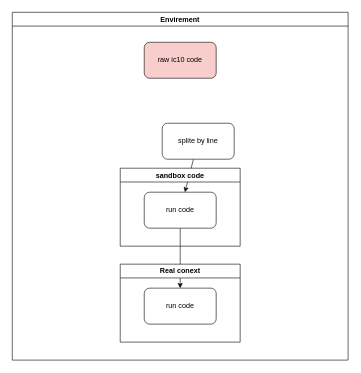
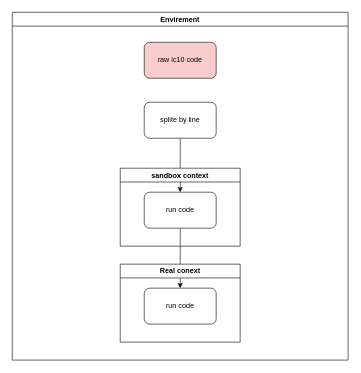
- <mxCell id="6" value="splite by line" style="whiteSpace=wrap;html=1;rounded=1;" parent="2" vertex="1"><mxGeometry x="250" y="185" width="120" height="60" as="geometry" /></mxCell>
+ <mxCell id="6" value="splite by line" style="whiteSpace=wrap;html=1;rounded=1;" parent="2" vertex="1"><mxGeometry x="220" y="150" width="120" height="60" as="geometry" /></mxCell>
- <mxCell id="7" value="sandbox code" style="swimlane;whiteSpace=wrap;html=1;" parent="2" vertex="1"><mxGeometry x="180" y="260" width="200" height="130" as="geometry" /></mxCell>
+ <mxCell id="7" value="sandbox context" style="swimlane;whiteSpace=wrap;html=1;" parent="2" vertex="1"><mxGeometry x="180" y="260" width="200" height="130" as="geometry" /></mxCell>
